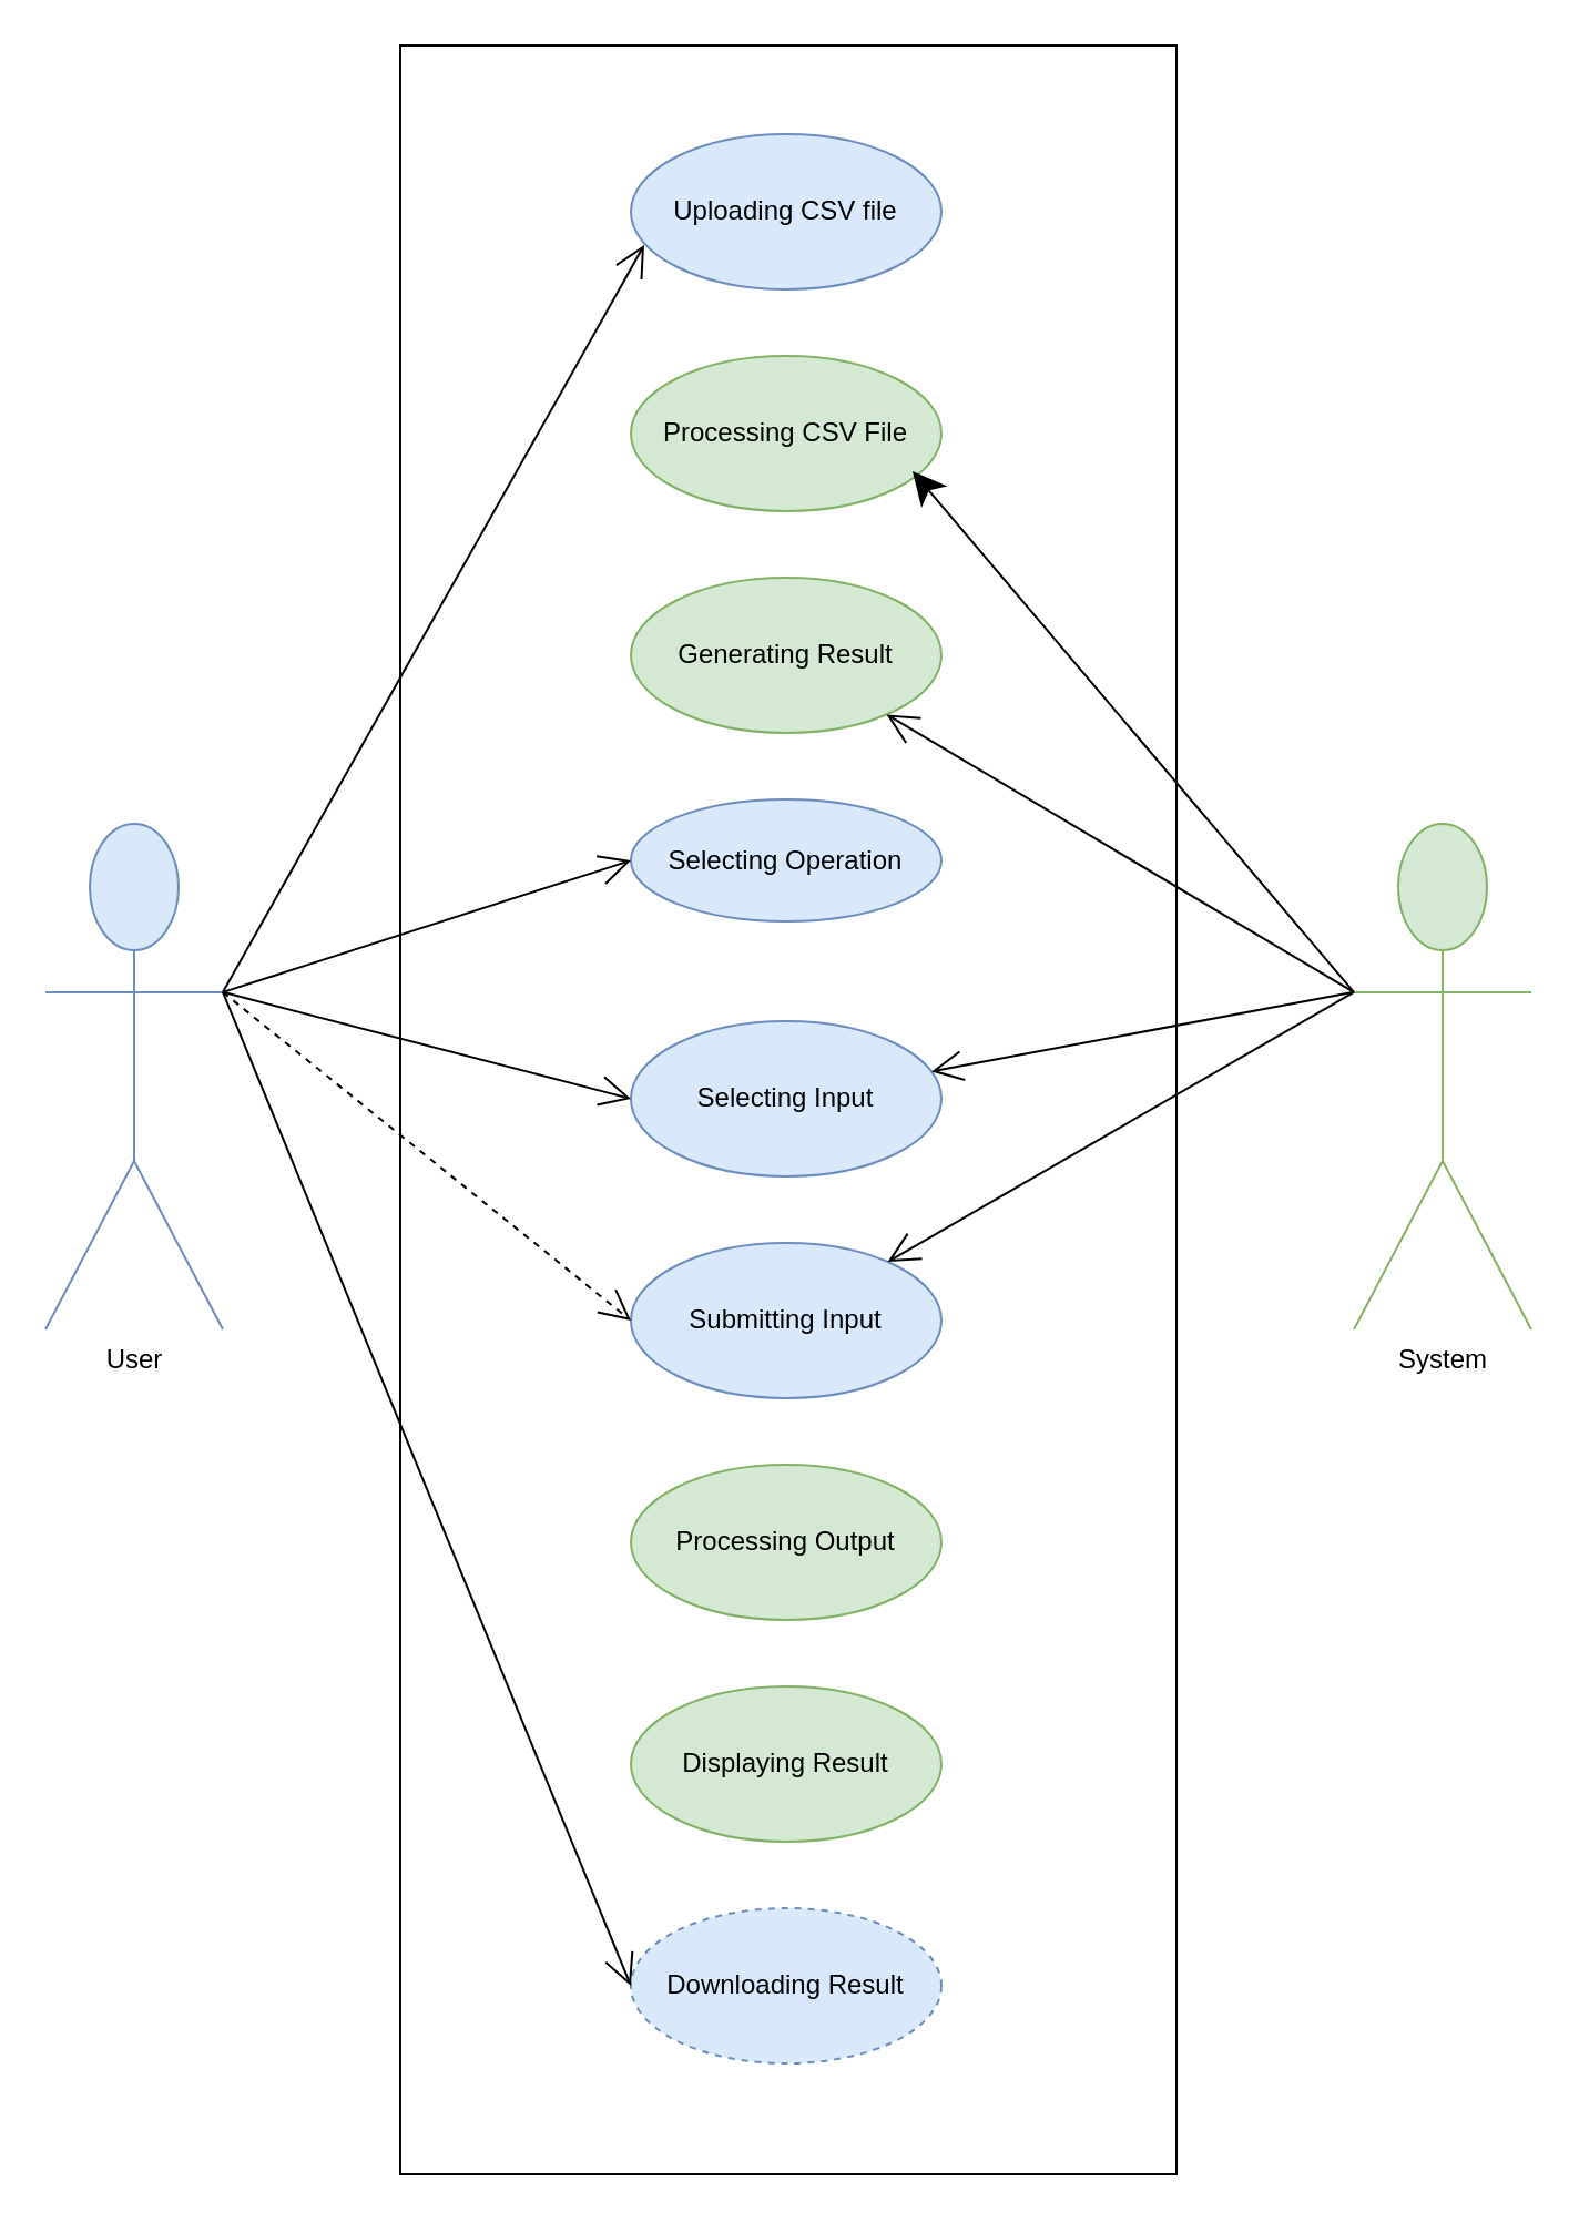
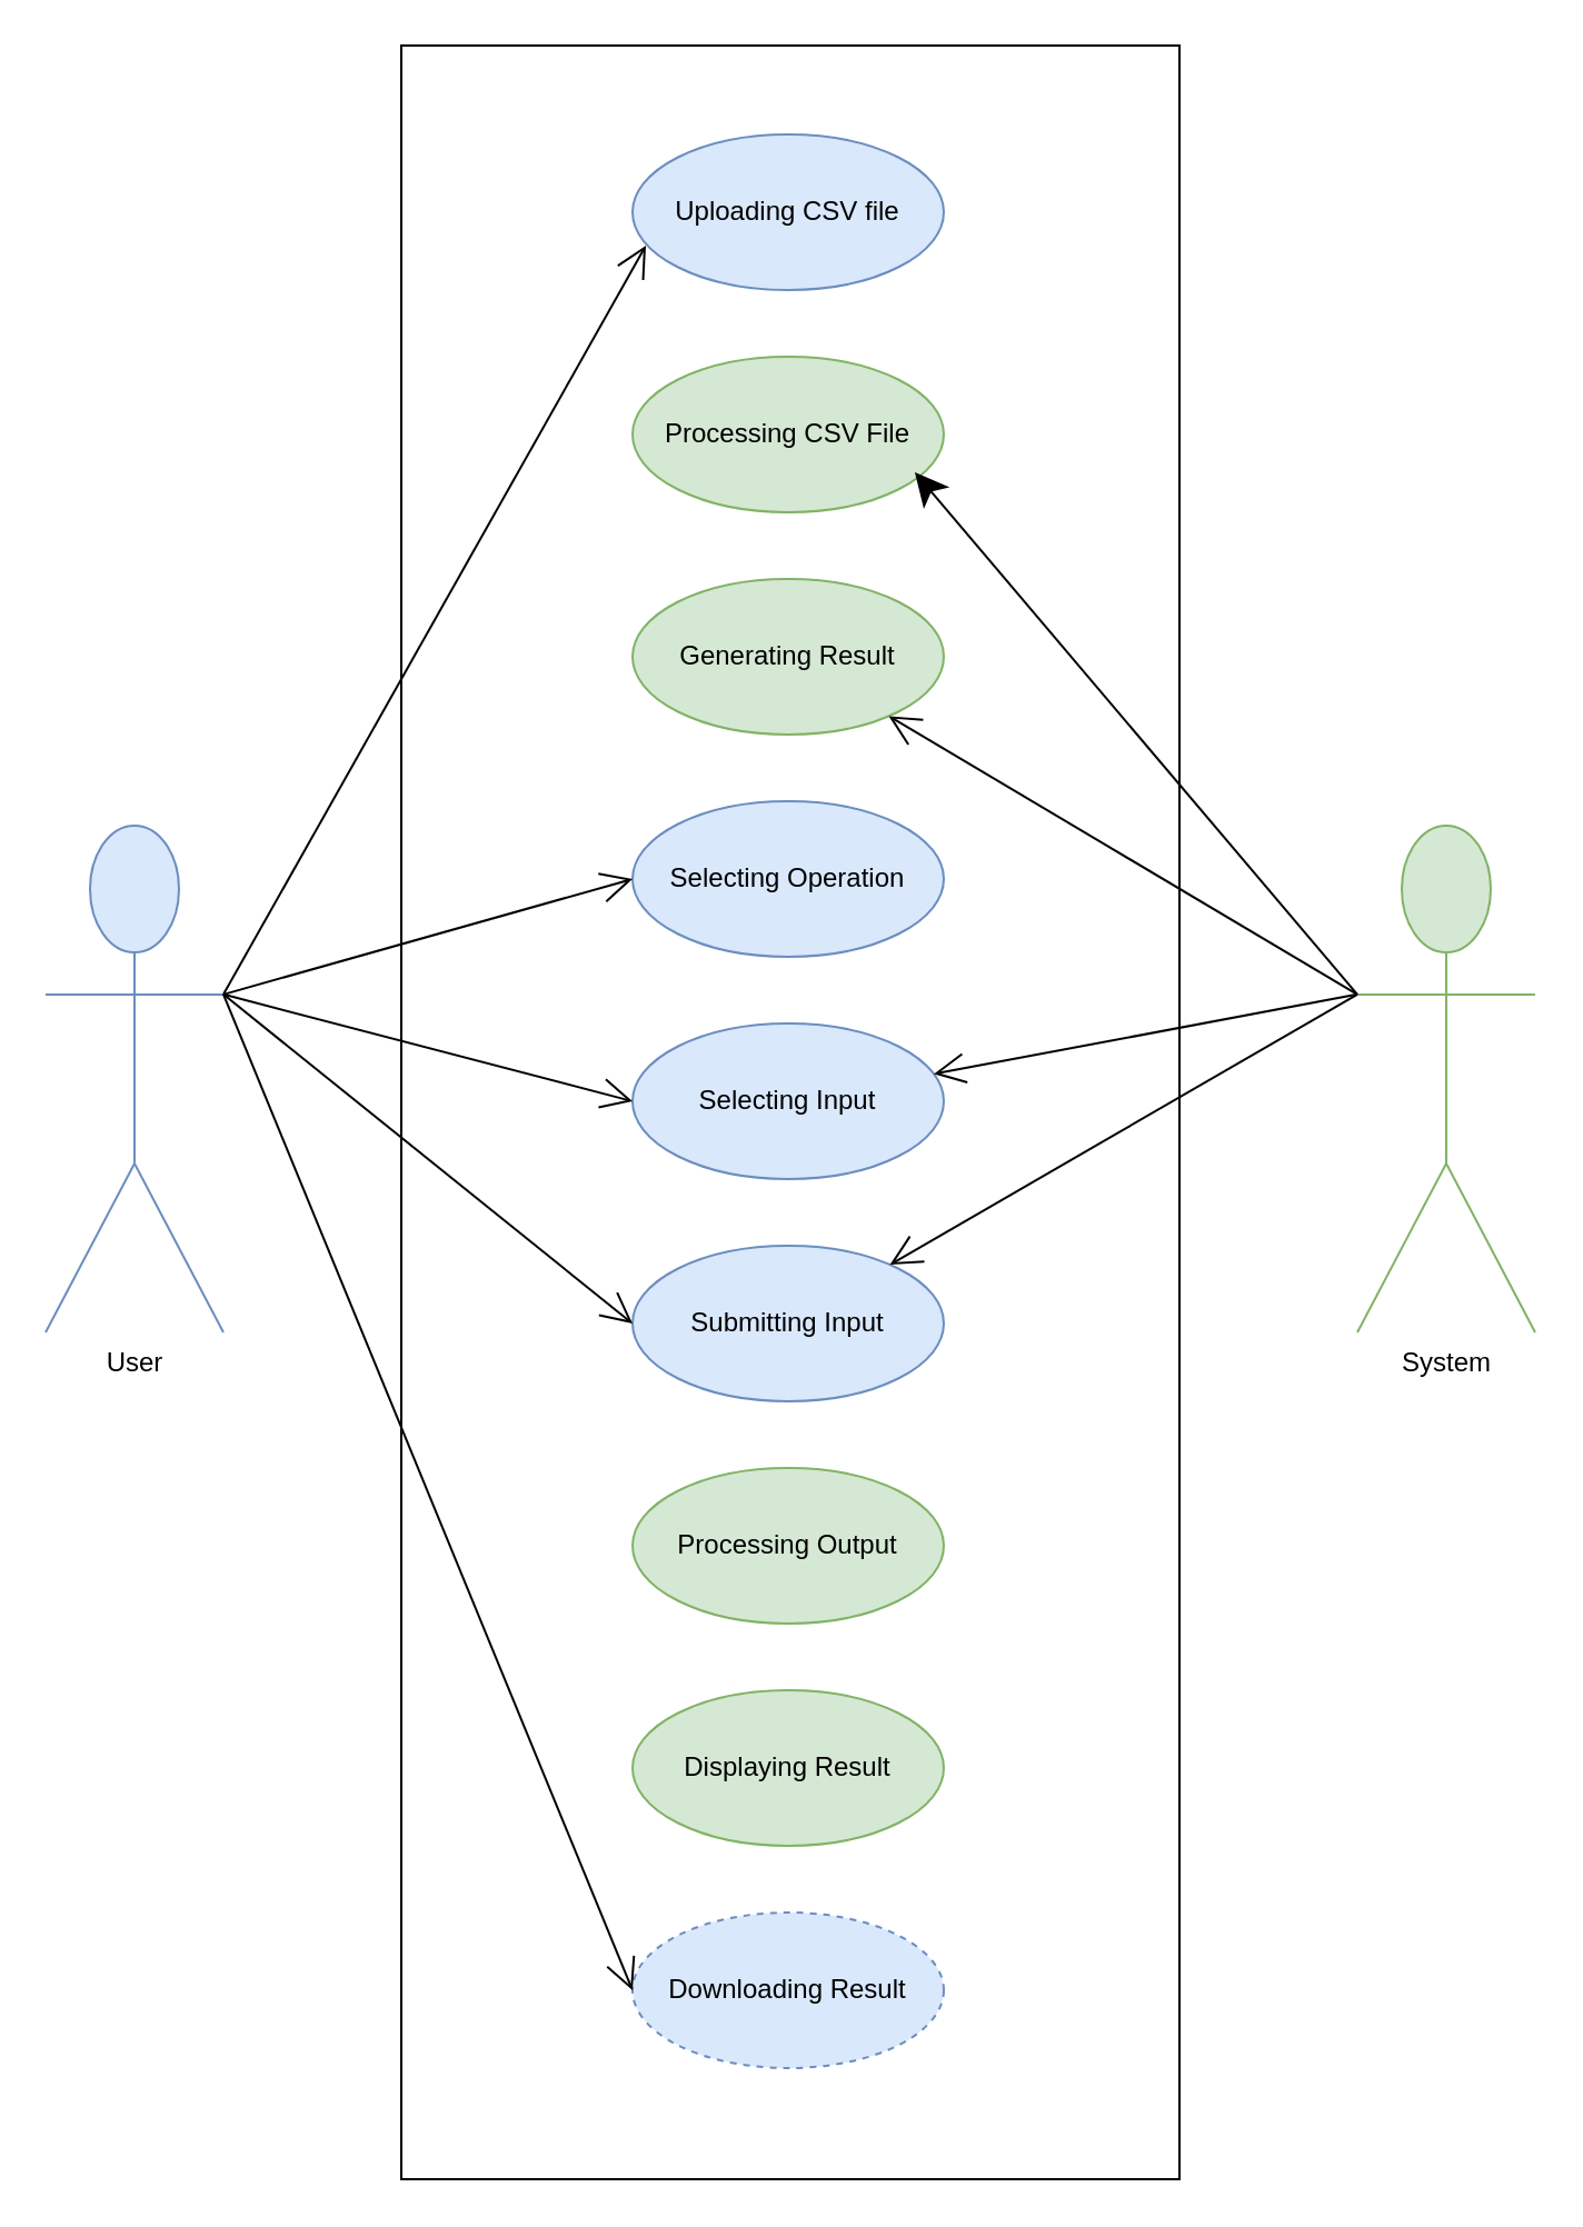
- <mxCell id="7" value="Selecting Operation" style="ellipse;whiteSpace=wrap;html=1;fillColor=#dae8fc;strokeColor=#6c8ebf;" vertex="1" parent="1"><mxGeometry x="284" y="360" width="140" height="55" as="geometry" /></mxCell>
+ <mxCell id="7" value="Selecting Operation" style="ellipse;whiteSpace=wrap;html=1;fillColor=#dae8fc;strokeColor=#6c8ebf;" vertex="1" parent="1"><mxGeometry x="284" y="360" width="140" height="70" as="geometry" /></mxCell>
- <mxCell id="17" value="" style="endArrow=open;endFill=1;endSize=12;html=1;rounded=0;exitX=1;exitY=0.333;exitDx=0;exitDy=0;exitPerimeter=0;entryX=0;entryY=0.5;entryDx=0;entryDy=0;dashed=1;" edge="1" parent="1" source="3" target="9"><mxGeometry width="160" relative="1" as="geometry"><mxPoint x="110" y="457" as="sourcePoint" /><mxPoint x="294" y="505" as="targetPoint" /></mxGeometry></mxCell>
+ <mxCell id="17" value="" style="endArrow=open;endFill=1;endSize=12;html=1;rounded=0;exitX=1;exitY=0.333;exitDx=0;exitDy=0;exitPerimeter=0;entryX=0;entryY=0.5;entryDx=0;entryDy=0;" edge="1" parent="1" source="3" target="9"><mxGeometry width="160" relative="1" as="geometry"><mxPoint x="110" y="457" as="sourcePoint" /><mxPoint x="294" y="505" as="targetPoint" /></mxGeometry></mxCell>
